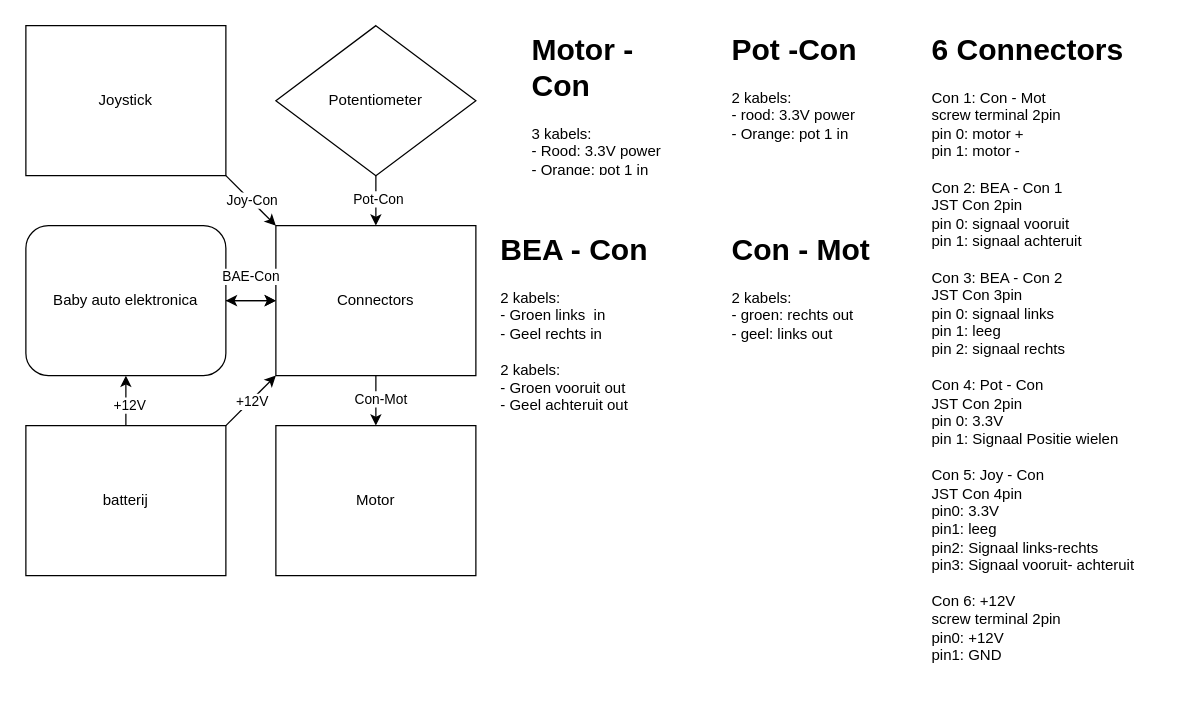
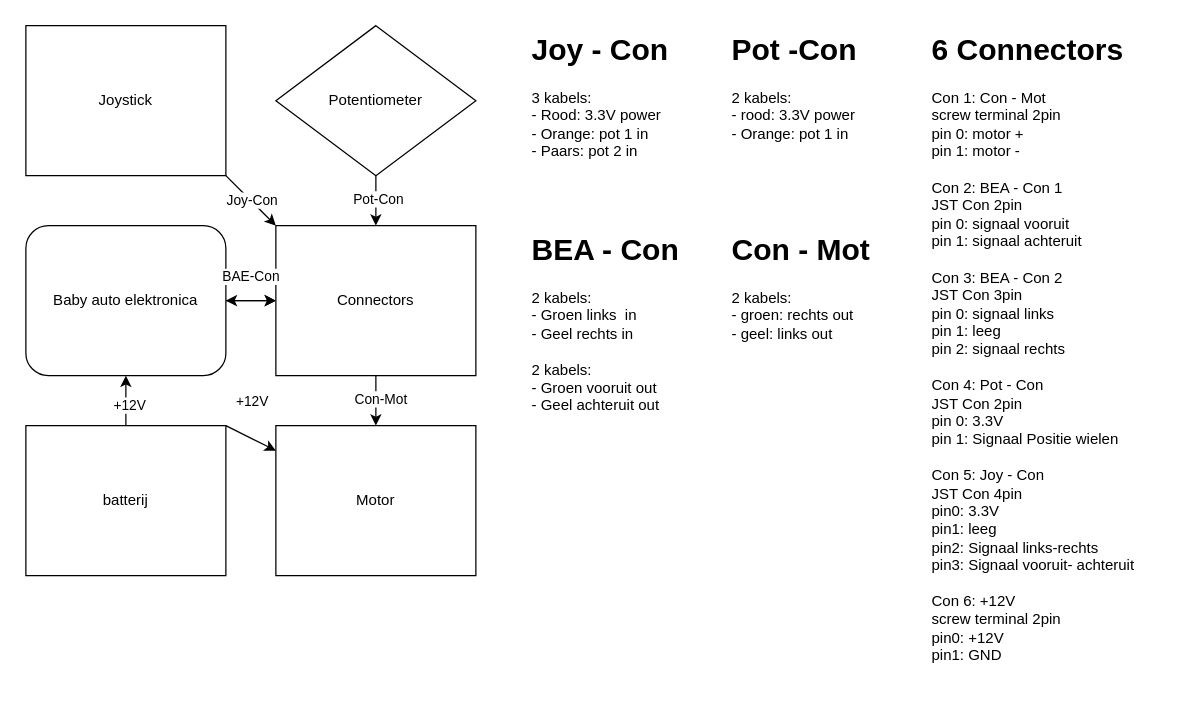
- <mxCell id="13" value="&lt;h1&gt;Motor - Con&lt;/h1&gt;&lt;div style=&quot;border-color: var(--border-color);&quot;&gt;3 kabels:&lt;/div&gt;&lt;div style=&quot;border-color: var(--border-color);&quot;&gt;- Rood: 3.3V power&lt;/div&gt;&lt;div style=&quot;border-color: var(--border-color);&quot;&gt;- Orange: pot 1 in&lt;/div&gt;&lt;div style=&quot;border-color: var(--border-color);&quot;&gt;- Paars: pot 2 in&lt;/div&gt;" style="text;html=1;strokeColor=none;fillColor=none;spacing=5;spacingTop=-20;whiteSpace=wrap;overflow=hidden;rounded=0;" vertex="1" parent="1"><mxGeometry x="420" y="20" width="120" height="120" as="geometry" /></mxCell>
+ <mxCell id="13" value="&lt;h1&gt;Joy - Con&lt;/h1&gt;&lt;div style=&quot;border-color: var(--border-color);&quot;&gt;3 kabels:&lt;/div&gt;&lt;div style=&quot;border-color: var(--border-color);&quot;&gt;- Rood: 3.3V power&lt;/div&gt;&lt;div style=&quot;border-color: var(--border-color);&quot;&gt;- Orange: pot 1 in&lt;/div&gt;&lt;div style=&quot;border-color: var(--border-color);&quot;&gt;- Paars: pot 2 in&lt;/div&gt;" style="text;html=1;strokeColor=none;fillColor=none;spacing=5;spacingTop=-20;whiteSpace=wrap;overflow=hidden;rounded=0;" vertex="1" parent="1"><mxGeometry x="420" y="20" width="120" height="120" as="geometry" /></mxCell>
- <mxCell id="15" value="&lt;h1&gt;BEA - Con&lt;/h1&gt;&lt;div style=&quot;border-color: var(--border-color);&quot;&gt;2 kabels:&lt;/div&gt;&lt;div style=&quot;border-color: var(--border-color);&quot;&gt;- Groen links&amp;nbsp; in&lt;/div&gt;&lt;div style=&quot;border-color: var(--border-color);&quot;&gt;- Geel rechts in&lt;/div&gt;&lt;div style=&quot;border-color: var(--border-color);&quot;&gt;&lt;br&gt;&lt;/div&gt;&lt;div style=&quot;border-color: var(--border-color);&quot;&gt;&lt;div style=&quot;border-color: var(--border-color);&quot;&gt;2 kabels:&lt;/div&gt;&lt;div style=&quot;border-color: var(--border-color);&quot;&gt;- Groen vooruit out&lt;/div&gt;&lt;div style=&quot;border-color: var(--border-color);&quot;&gt;- Geel achteruit out&lt;/div&gt;&lt;div style=&quot;border-color: var(--border-color);&quot;&gt;&lt;br&gt;&lt;/div&gt;&lt;div style=&quot;border-color: var(--border-color);&quot;&gt;&lt;br&gt;&lt;/div&gt;&lt;/div&gt;&lt;div style=&quot;border-color: var(--border-color);&quot;&gt;&lt;br&gt;&lt;/div&gt;" style="text;html=1;strokeColor=none;fillColor=none;spacing=5;spacingTop=-20;whiteSpace=wrap;overflow=hidden;rounded=0;" vertex="1" parent="1"><mxGeometry x="395" y="180" width="130" height="160" as="geometry" /></mxCell>
+ <mxCell id="15" value="&lt;h1&gt;BEA - Con&lt;/h1&gt;&lt;div style=&quot;border-color: var(--border-color);&quot;&gt;2 kabels:&lt;/div&gt;&lt;div style=&quot;border-color: var(--border-color);&quot;&gt;- Groen links&amp;nbsp; in&lt;/div&gt;&lt;div style=&quot;border-color: var(--border-color);&quot;&gt;- Geel rechts in&lt;/div&gt;&lt;div style=&quot;border-color: var(--border-color);&quot;&gt;&lt;br&gt;&lt;/div&gt;&lt;div style=&quot;border-color: var(--border-color);&quot;&gt;&lt;div style=&quot;border-color: var(--border-color);&quot;&gt;2 kabels:&lt;/div&gt;&lt;div style=&quot;border-color: var(--border-color);&quot;&gt;- Groen vooruit out&lt;/div&gt;&lt;div style=&quot;border-color: var(--border-color);&quot;&gt;- Geel achteruit out&lt;/div&gt;&lt;div style=&quot;border-color: var(--border-color);&quot;&gt;&lt;br&gt;&lt;/div&gt;&lt;div style=&quot;border-color: var(--border-color);&quot;&gt;&lt;br&gt;&lt;/div&gt;&lt;/div&gt;&lt;div style=&quot;border-color: var(--border-color);&quot;&gt;&lt;br&gt;&lt;/div&gt;" style="text;html=1;strokeColor=none;fillColor=none;spacing=5;spacingTop=-20;whiteSpace=wrap;overflow=hidden;rounded=0;" vertex="1" parent="1"><mxGeometry x="420" y="180" width="130" height="160" as="geometry" /></mxCell>
- <mxCell id="20" value="" style="endArrow=classic;html=1;rounded=0;exitX=1;exitY=0;exitDx=0;exitDy=0;entryX=0;entryY=1;entryDx=0;entryDy=0;" edge="1" parent="1" source="17" target="6"><mxGeometry width="50" height="50" relative="1" as="geometry"><mxPoint x="110" y="350" as="sourcePoint" /><mxPoint x="110" y="310" as="targetPoint" /></mxGeometry></mxCell>
+ <mxCell id="20" value="" style="endArrow=classic;html=1;rounded=0;exitX=1;exitY=0;exitDx=0;exitDy=0;" edge="1" parent="1" source="17" target="16"><mxGeometry width="50" height="50" relative="1" as="geometry"><mxPoint x="110" y="350" as="sourcePoint" /><mxPoint x="110" y="310" as="targetPoint" /></mxGeometry></mxCell>
